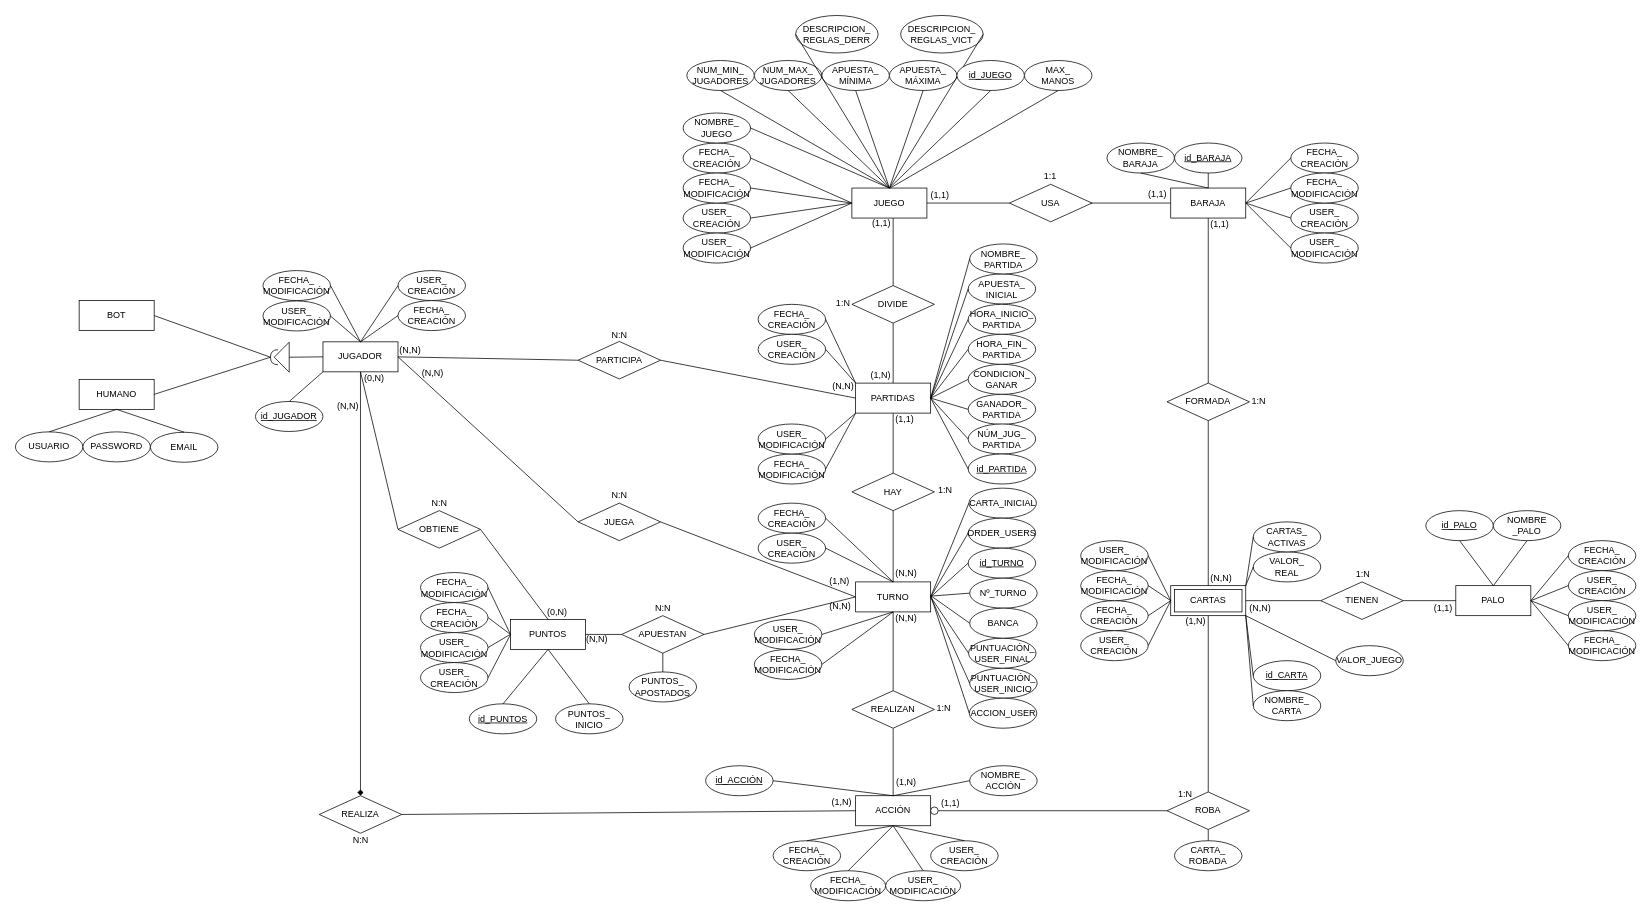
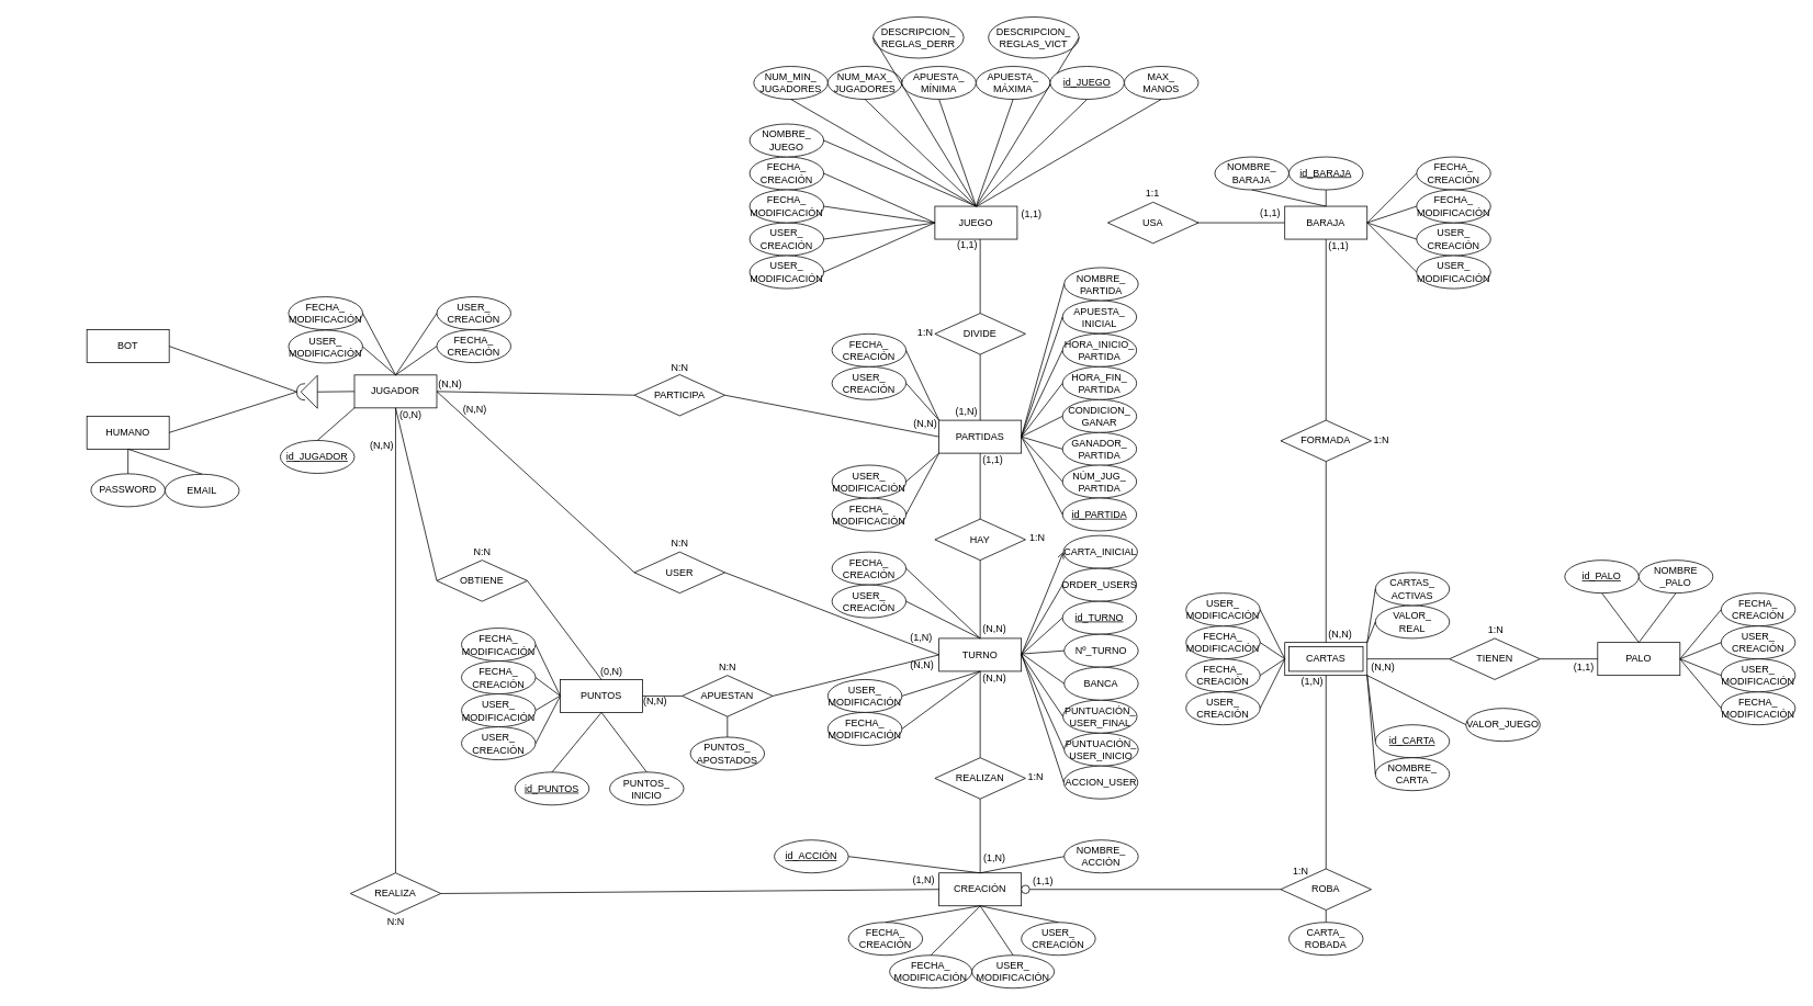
- <mxCell id="26" value="" style="endArrow=none;html=1;rounded=0;exitX=1;exitY=0.5;exitDx=0;exitDy=0;entryX=0;entryY=0.5;entryDx=0;entryDy=0;" parent="1" source="44" target="25" edge="1"><mxGeometry relative="1" as="geometry"><mxPoint x="1280" y="480" as="sourcePoint" /><mxPoint x="1591" y="620" as="targetPoint" /></mxGeometry></mxCell>
- <mxCell id="118" value="" style="endArrow=none;html=1;rounded=0;shadow=0;exitX=0.5;exitY=0;exitDx=0;exitDy=0;entryX=0.5;entryY=1;entryDx=0;entryDy=0;" parent="1" source="115" target="10" edge="1"><mxGeometry relative="1" as="geometry"><mxPoint x="435" y="650.5" as="sourcePoint" /><mxPoint x="595" y="650.5" as="targetPoint" /></mxGeometry></mxCell>
+ <mxCell id="119" value="" style="endArrow=none;html=1;rounded=0;shadow=0;exitX=0.5;exitY=0;exitDx=0;exitDy=0;entryX=0.5;entryY=1;entryDx=0;entryDy=0;" parent="1" source="116" target="10" edge="1"><mxGeometry relative="1" as="geometry"><mxPoint x="435" y="650.5" as="sourcePoint" /><mxPoint x="595" y="650.5" as="targetPoint" /></mxGeometry></mxCell>
- <mxCell id="115" value="USUARIO" style="ellipse;whiteSpace=wrap;html=1;shadow=0;fillColor=#FFFFFF;" parent="1" vertex="1"><mxGeometry x="20" y="575" width="90" height="40" as="geometry" /></mxCell>
- <mxCell id="164" value="" style="endArrow=none;html=1;rounded=0;shadow=0;exitX=1;exitY=0.5;exitDx=0;exitDy=0;entryX=0;entryY=0.5;entryDx=0;entryDy=0;" parent="1" source="48" target="159" edge="1"><mxGeometry relative="1" as="geometry"><mxPoint x="1190" y="820" as="sourcePoint" /><mxPoint x="1290" y="840" as="targetPoint" /></mxGeometry></mxCell>
+ <mxCell id="164" value="" style="endArrow=open;html=1;rounded=0;shadow=0;exitX=1;exitY=0.5;exitDx=0;exitDy=0;entryX=0;entryY=0.5;entryDx=0;entryDy=0;" parent="1" source="48" target="159" edge="1"><mxGeometry relative="1" as="geometry"><mxPoint x="1190" y="820" as="sourcePoint" /><mxPoint x="1290" y="840" as="targetPoint" /></mxGeometry></mxCell>
- <mxCell id="27" value="JUEGA" style="shape=rhombus;perimeter=rhombusPerimeter;whiteSpace=wrap;html=1;align=center;" parent="1" vertex="1"><mxGeometry x="770" y="670" width="110" height="50" as="geometry" /></mxCell>
+ <mxCell id="27" value="USER" style="shape=rhombus;perimeter=rhombusPerimeter;whiteSpace=wrap;html=1;align=center;" parent="1" vertex="1"><mxGeometry x="770" y="670" width="110" height="50" as="geometry" /></mxCell>
- <mxCell id="32" value="" style="endArrow=diamond;html=1;rounded=0;exitX=0.5;exitY=1;exitDx=0;exitDy=0;" parent="1" source="7" target="17" edge="1"><mxGeometry relative="1" as="geometry"><mxPoint x="1330" y="775" as="sourcePoint" /><mxPoint x="1490" y="775" as="targetPoint" /></mxGeometry></mxCell>
+ <mxCell id="32" value="" style="endArrow=none;html=1;rounded=0;exitX=0.5;exitY=1;exitDx=0;exitDy=0;" parent="1" source="7" target="17" edge="1"><mxGeometry relative="1" as="geometry"><mxPoint x="1330" y="775" as="sourcePoint" /><mxPoint x="1490" y="775" as="targetPoint" /></mxGeometry></mxCell>
- <mxCell id="14" value="ACCIÓN" style="whiteSpace=wrap;html=1;align=center;" parent="1" vertex="1"><mxGeometry x="1140" y="1060" width="100" height="40" as="geometry" /></mxCell>
+ <mxCell id="14" value="CREACIÓN" style="whiteSpace=wrap;html=1;align=center;" parent="1" vertex="1"><mxGeometry x="1140" y="1060" width="100" height="40" as="geometry" /></mxCell>
